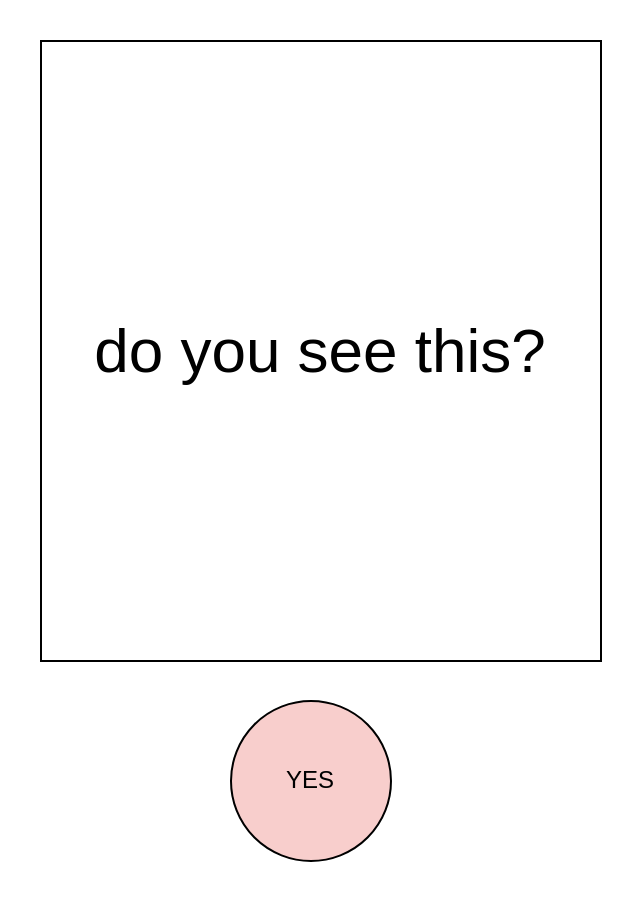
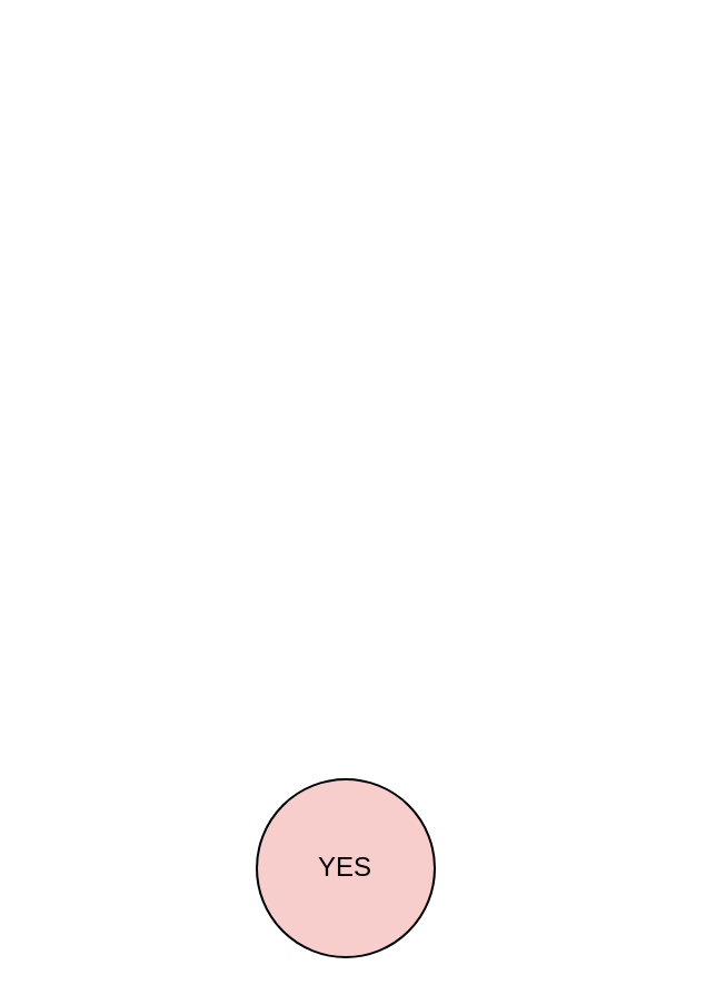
- <mxCell id="2" value="do you see this?" style="rounded=0;whiteSpace=wrap;html=1;fontSize=31;" parent="1" vertex="1"><mxGeometry x="20" y="20" width="280" height="310" as="geometry" /></mxCell>
